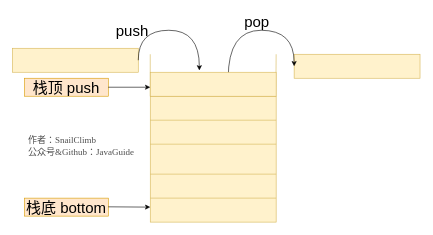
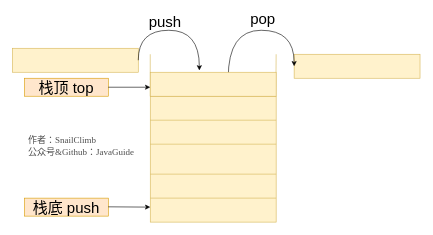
- <mxCell id="13" value="pop" style="text;html=1;strokeColor=none;fillColor=none;align=center;verticalAlign=middle;whiteSpace=wrap;rounded=0;fontSize=25;" vertex="1" parent="1"><mxGeometry x="393" y="20" width="70" height="30" as="geometry" /></mxCell>
+ <mxCell id="13" value="pop" style="text;html=1;strokeColor=none;fillColor=none;align=center;verticalAlign=middle;whiteSpace=wrap;rounded=0;fontSize=25;" vertex="1" parent="1"><mxGeometry x="403" y="15" width="70" height="30" as="geometry" /></mxCell>
- <mxCell id="12" value="push" style="text;html=1;strokeColor=none;fillColor=none;align=center;verticalAlign=middle;whiteSpace=wrap;rounded=0;fontSize=25;" vertex="1" parent="1"><mxGeometry x="185" y="35" width="70" height="30" as="geometry" /></mxCell>
+ <mxCell id="12" value="push" style="text;html=1;strokeColor=none;fillColor=none;align=center;verticalAlign=middle;whiteSpace=wrap;rounded=0;fontSize=25;" vertex="1" parent="1"><mxGeometry x="240" y="20" width="70" height="30" as="geometry" /></mxCell>
- <mxCell id="16" value="栈顶 push" style="text;html=1;strokeColor=#d79b00;fillColor=#ffe6cc;align=center;verticalAlign=middle;whiteSpace=wrap;rounded=0;fontSize=25;" vertex="1" parent="1"><mxGeometry x="40" y="130" width="140" height="30" as="geometry" /></mxCell>
+ <mxCell id="16" value="栈顶 top" style="text;html=1;strokeColor=#d79b00;fillColor=#ffe6cc;align=center;verticalAlign=middle;whiteSpace=wrap;rounded=0;fontSize=25;" vertex="1" parent="1"><mxGeometry x="40" y="130" width="140" height="30" as="geometry" /></mxCell>
- <mxCell id="17" value="栈底 bottom" style="text;html=1;strokeColor=#d79b00;fillColor=#ffe6cc;align=center;verticalAlign=middle;whiteSpace=wrap;rounded=0;fontSize=25;" vertex="1" parent="1"><mxGeometry x="40" y="330" width="140" height="30" as="geometry" /></mxCell>
+ <mxCell id="17" value="栈底 push" style="text;html=1;strokeColor=#d79b00;fillColor=#ffe6cc;align=center;verticalAlign=middle;whiteSpace=wrap;rounded=0;fontSize=25;" vertex="1" parent="1"><mxGeometry x="40" y="330" width="140" height="30" as="geometry" /></mxCell>
